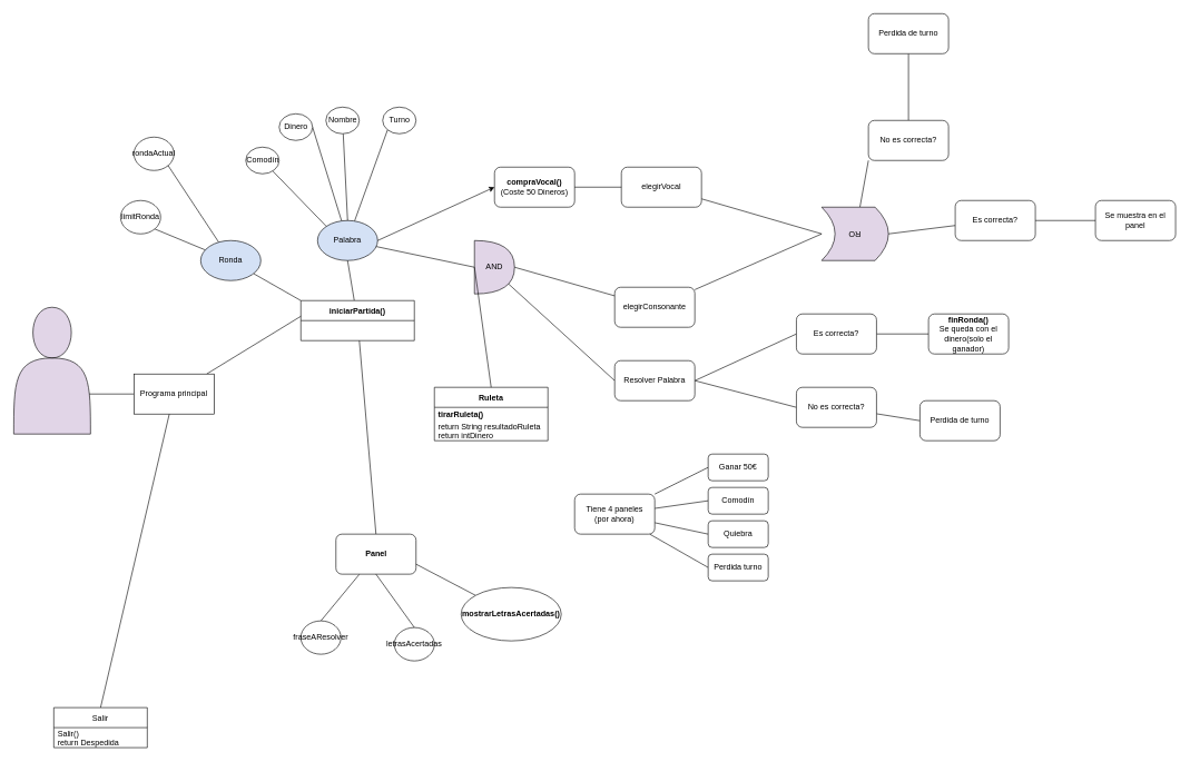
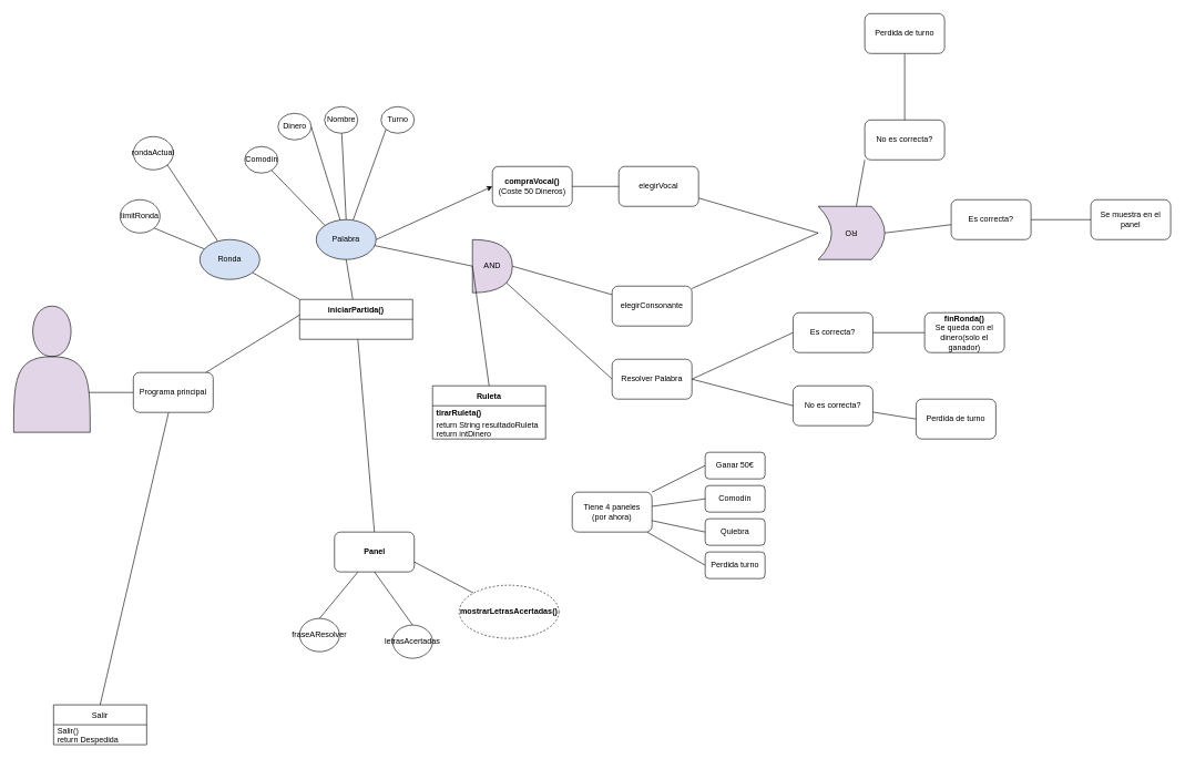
- <mxCell id="6" value="Programa principal" style="rounded=0;whiteSpace=wrap;html=1;" vertex="1" parent="1"><mxGeometry x="200" y="560" width="120" height="60" as="geometry" /></mxCell>
+ <mxCell id="6" value="Programa principal" style="whiteSpace=wrap;html=1;rounded=1;" vertex="1" parent="1"><mxGeometry x="200" y="560" width="120" height="60" as="geometry" /></mxCell>
- <mxCell id="76" value="&lt;b&gt;mostrarLetrasAcertadas()&lt;/b&gt;" style="ellipse;whiteSpace=wrap;html=1;" vertex="1" parent="1"><mxGeometry x="690" y="880" width="150" height="80" as="geometry" /></mxCell>
+ <mxCell id="76" value="&lt;b&gt;mostrarLetrasAcertadas()&lt;/b&gt;" style="ellipse;whiteSpace=wrap;html=1;dashed=1;" vertex="1" parent="1"><mxGeometry x="690" y="880" width="150" height="80" as="geometry" /></mxCell>
